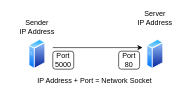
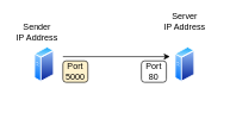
- <mxCell id="5" value="Sender&lt;br&gt;IP Address" style="text;html=1;strokeColor=none;fillColor=none;align=center;verticalAlign=middle;whiteSpace=wrap;rounded=0;" vertex="1" parent="1"><mxGeometry x="20" y="35" width="82" height="20" as="geometry" /></mxCell>
+ <mxCell id="5" value="Sender&lt;br&gt;IP Address" style="text;html=1;strokeColor=none;fillColor=none;align=center;verticalAlign=middle;whiteSpace=wrap;rounded=0;" vertex="1" parent="1"><mxGeometry x="10" y="35" width="82" height="20" as="geometry" /></mxCell>
- <mxCell id="7" value="Port 5000" style="rounded=1;whiteSpace=wrap;html=1;" vertex="1" parent="1"><mxGeometry x="87" y="85" width="35" height="30" as="geometry" /></mxCell>
+ <mxCell id="7" value="Port 5000" style="rounded=1;whiteSpace=wrap;html=1;fillColor=#fff2cc;" vertex="1" parent="1"><mxGeometry x="87" y="85" width="35" height="30" as="geometry" /></mxCell>
- <mxCell id="9" value="IP Address + Port = Network Socket" style="text;html=1;strokeColor=none;fillColor=none;align=center;verticalAlign=middle;whiteSpace=wrap;rounded=0;" vertex="1" parent="1"><mxGeometry x="37" y="125" width="240" height="20" as="geometry" /></mxCell>
